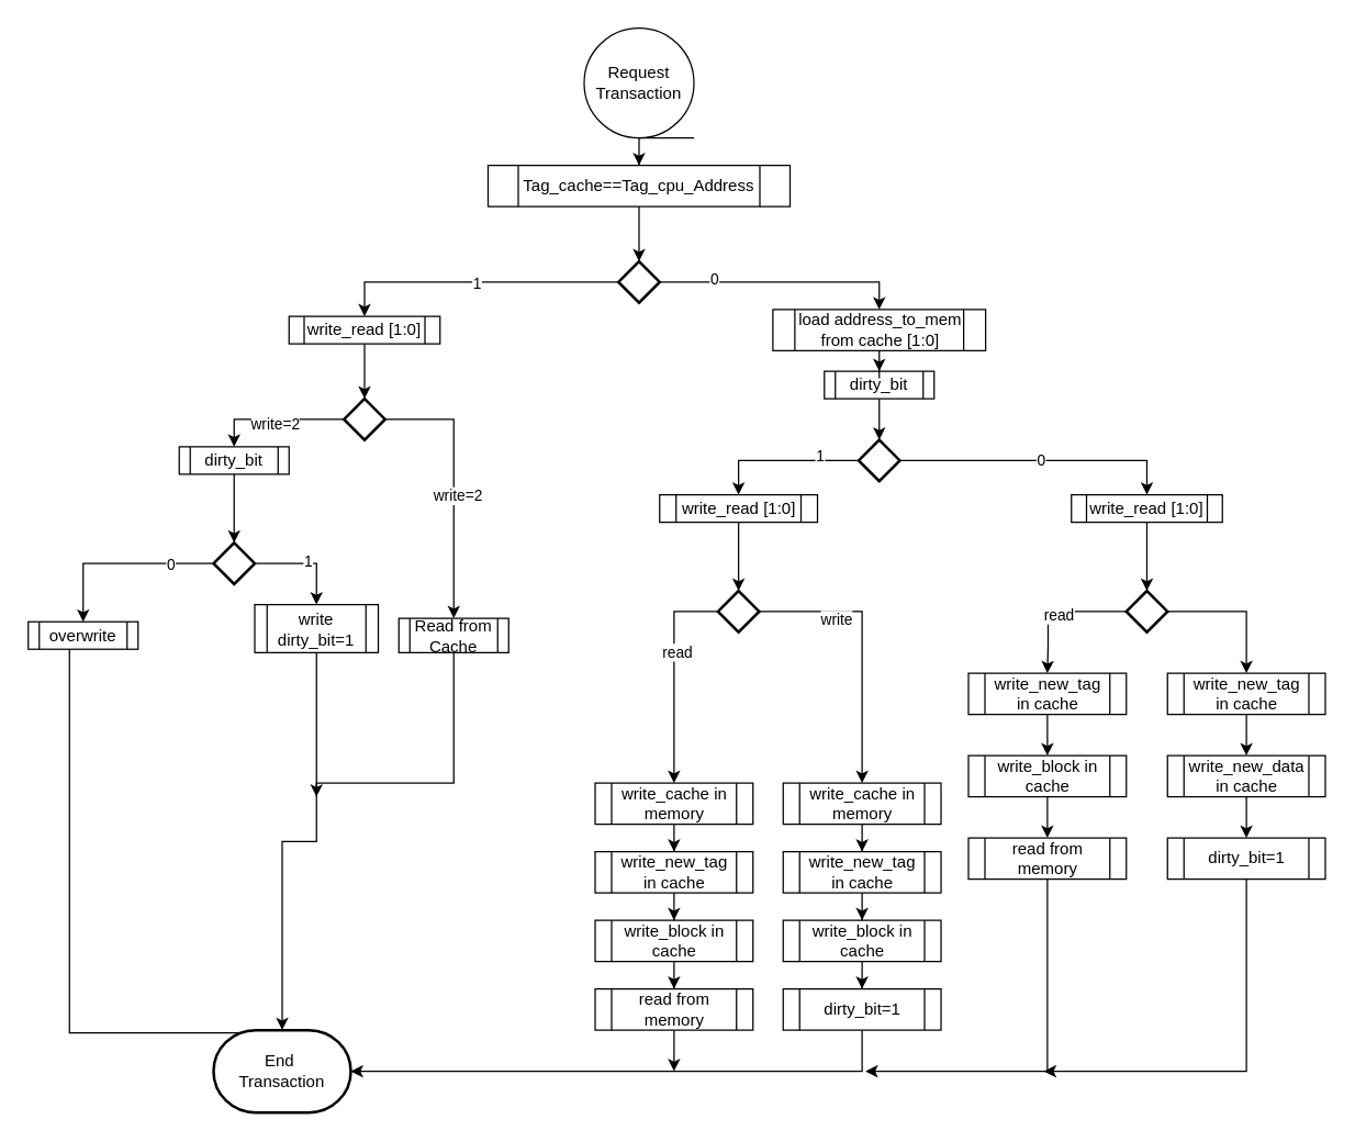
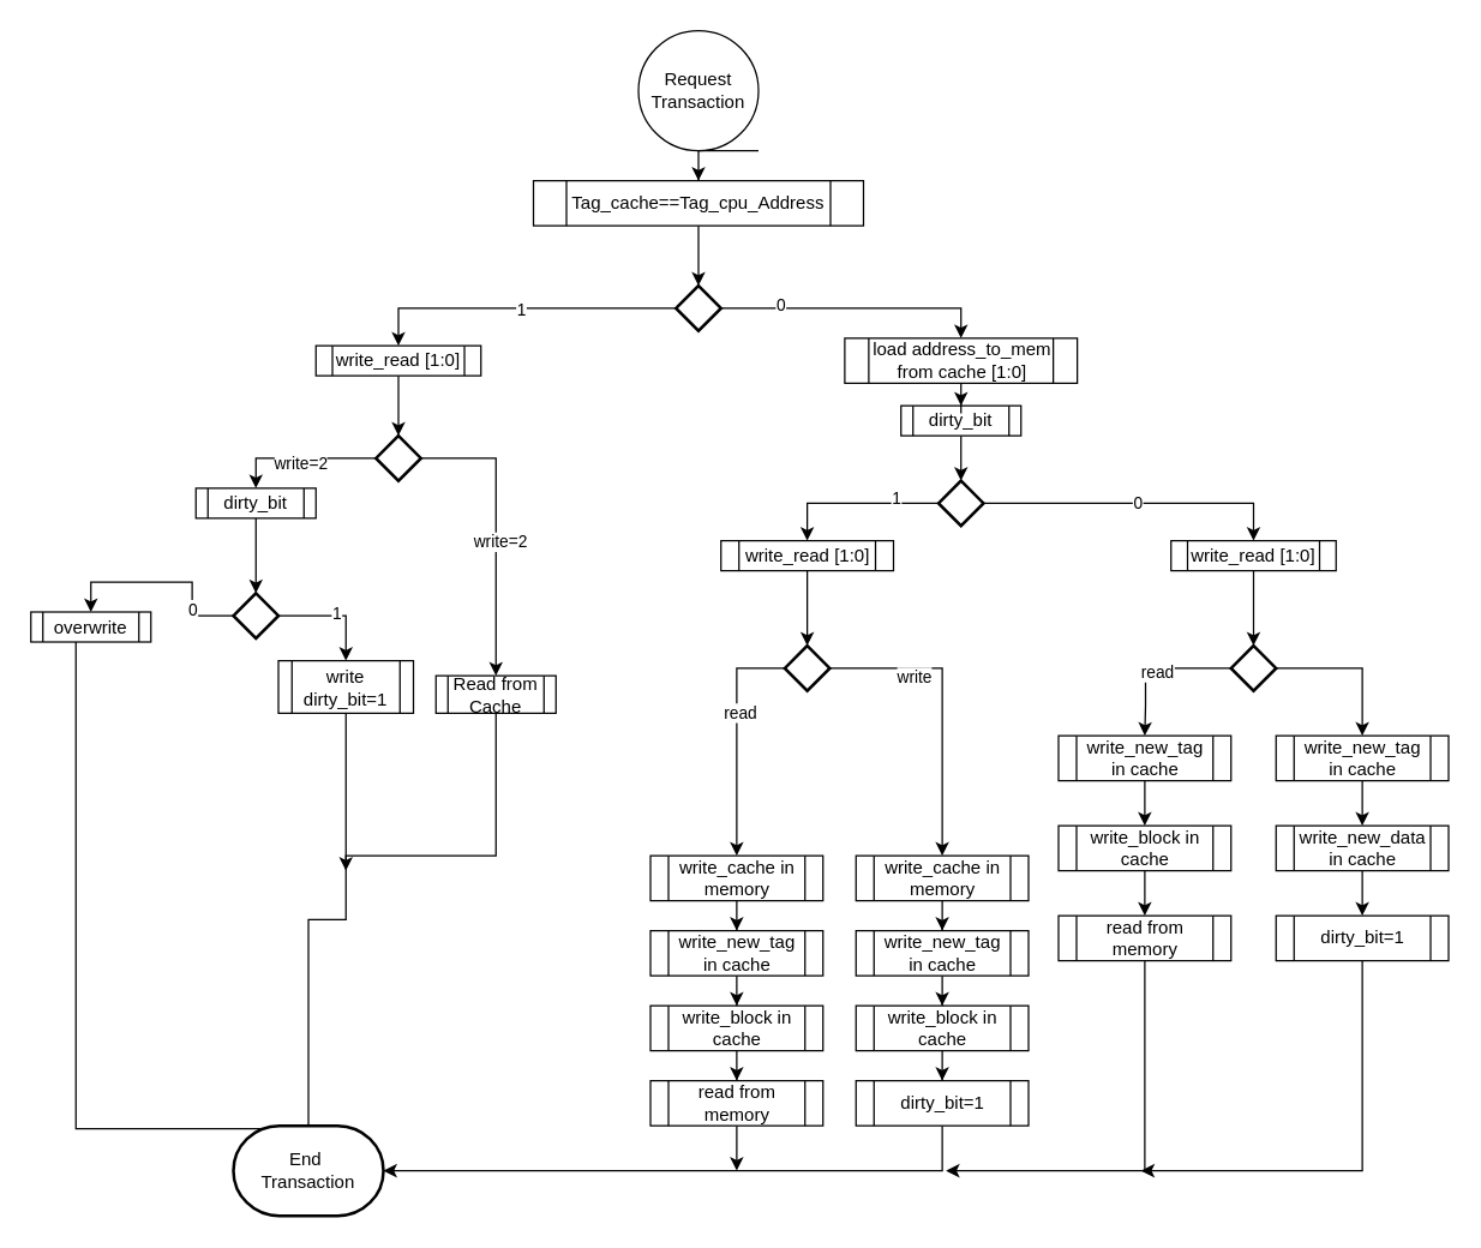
- <mxCell id="45" value="overwrite" style="shape=process;whiteSpace=wrap;html=1;backgroundOutline=1;" vertex="1" parent="1"><mxGeometry x="20" y="452.5" width="80" height="20" as="geometry" /></mxCell>
+ <mxCell id="45" value="overwrite" style="shape=process;whiteSpace=wrap;html=1;backgroundOutline=1;" vertex="1" parent="1"><mxGeometry x="20" y="407.5" width="80" height="20" as="geometry" /></mxCell>
- <mxCell id="46" style="edgeStyle=orthogonalEdgeStyle;rounded=0;orthogonalLoop=1;jettySize=auto;html=1;entryX=0.5;entryY=0;entryDx=0;entryDy=0;entryPerimeter=0;" edge="1" parent="1" source="47" target="80"><mxGeometry relative="1" as="geometry" /></mxCell>
+ <mxCell id="46" style="edgeStyle=orthogonalEdgeStyle;rounded=0;orthogonalLoop=1;jettySize=auto;html=1;entryX=0.5;entryY=0;entryDx=0;entryDy=0;entryPerimeter=0;endArrow=none;" edge="1" parent="1" source="47" target="80"><mxGeometry relative="1" as="geometry" /></mxCell>
